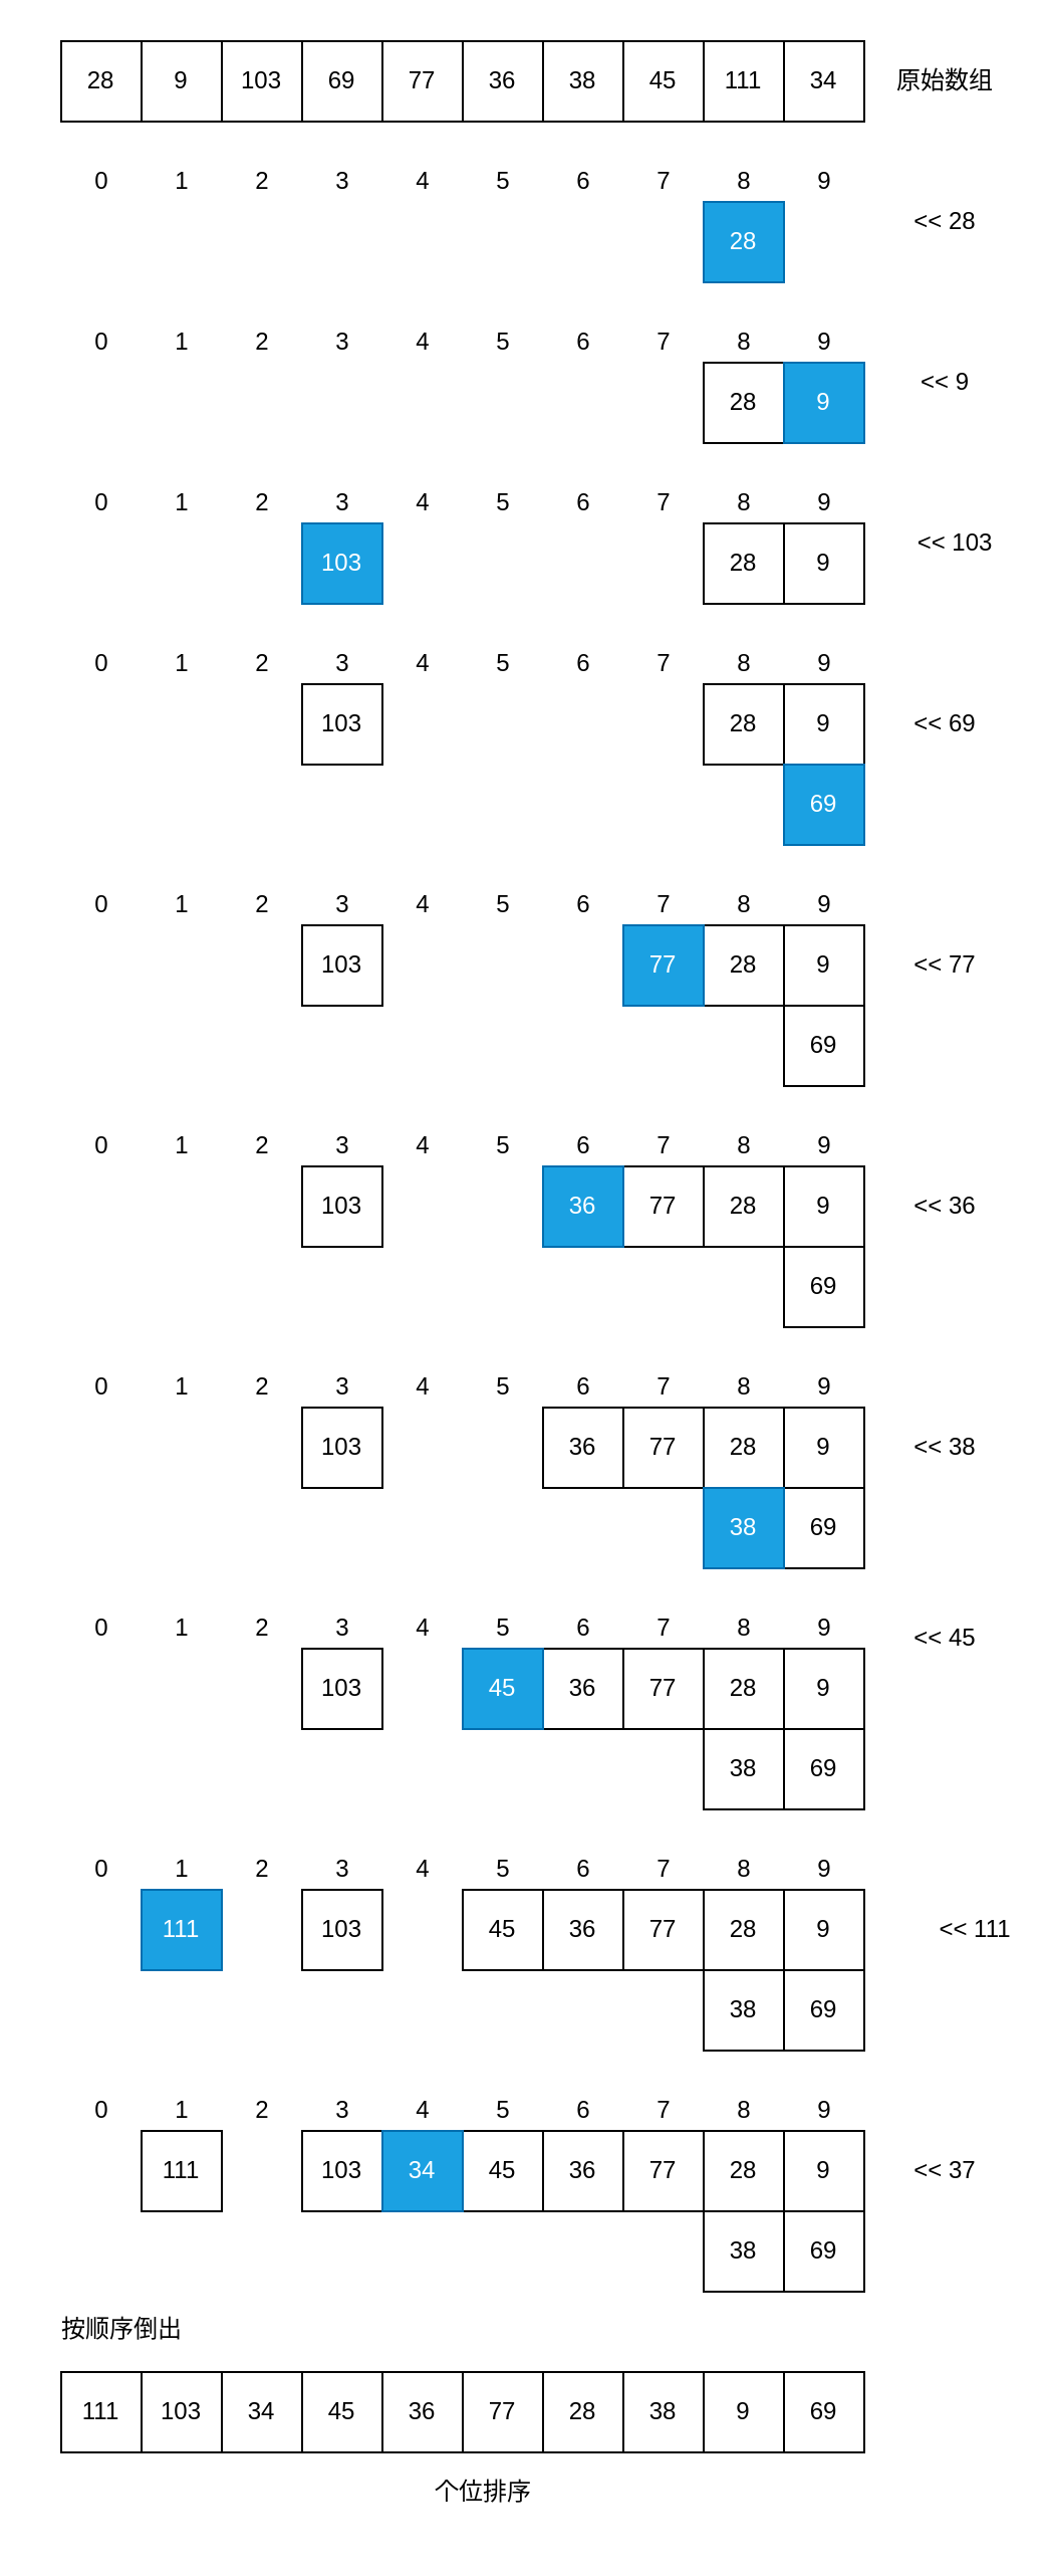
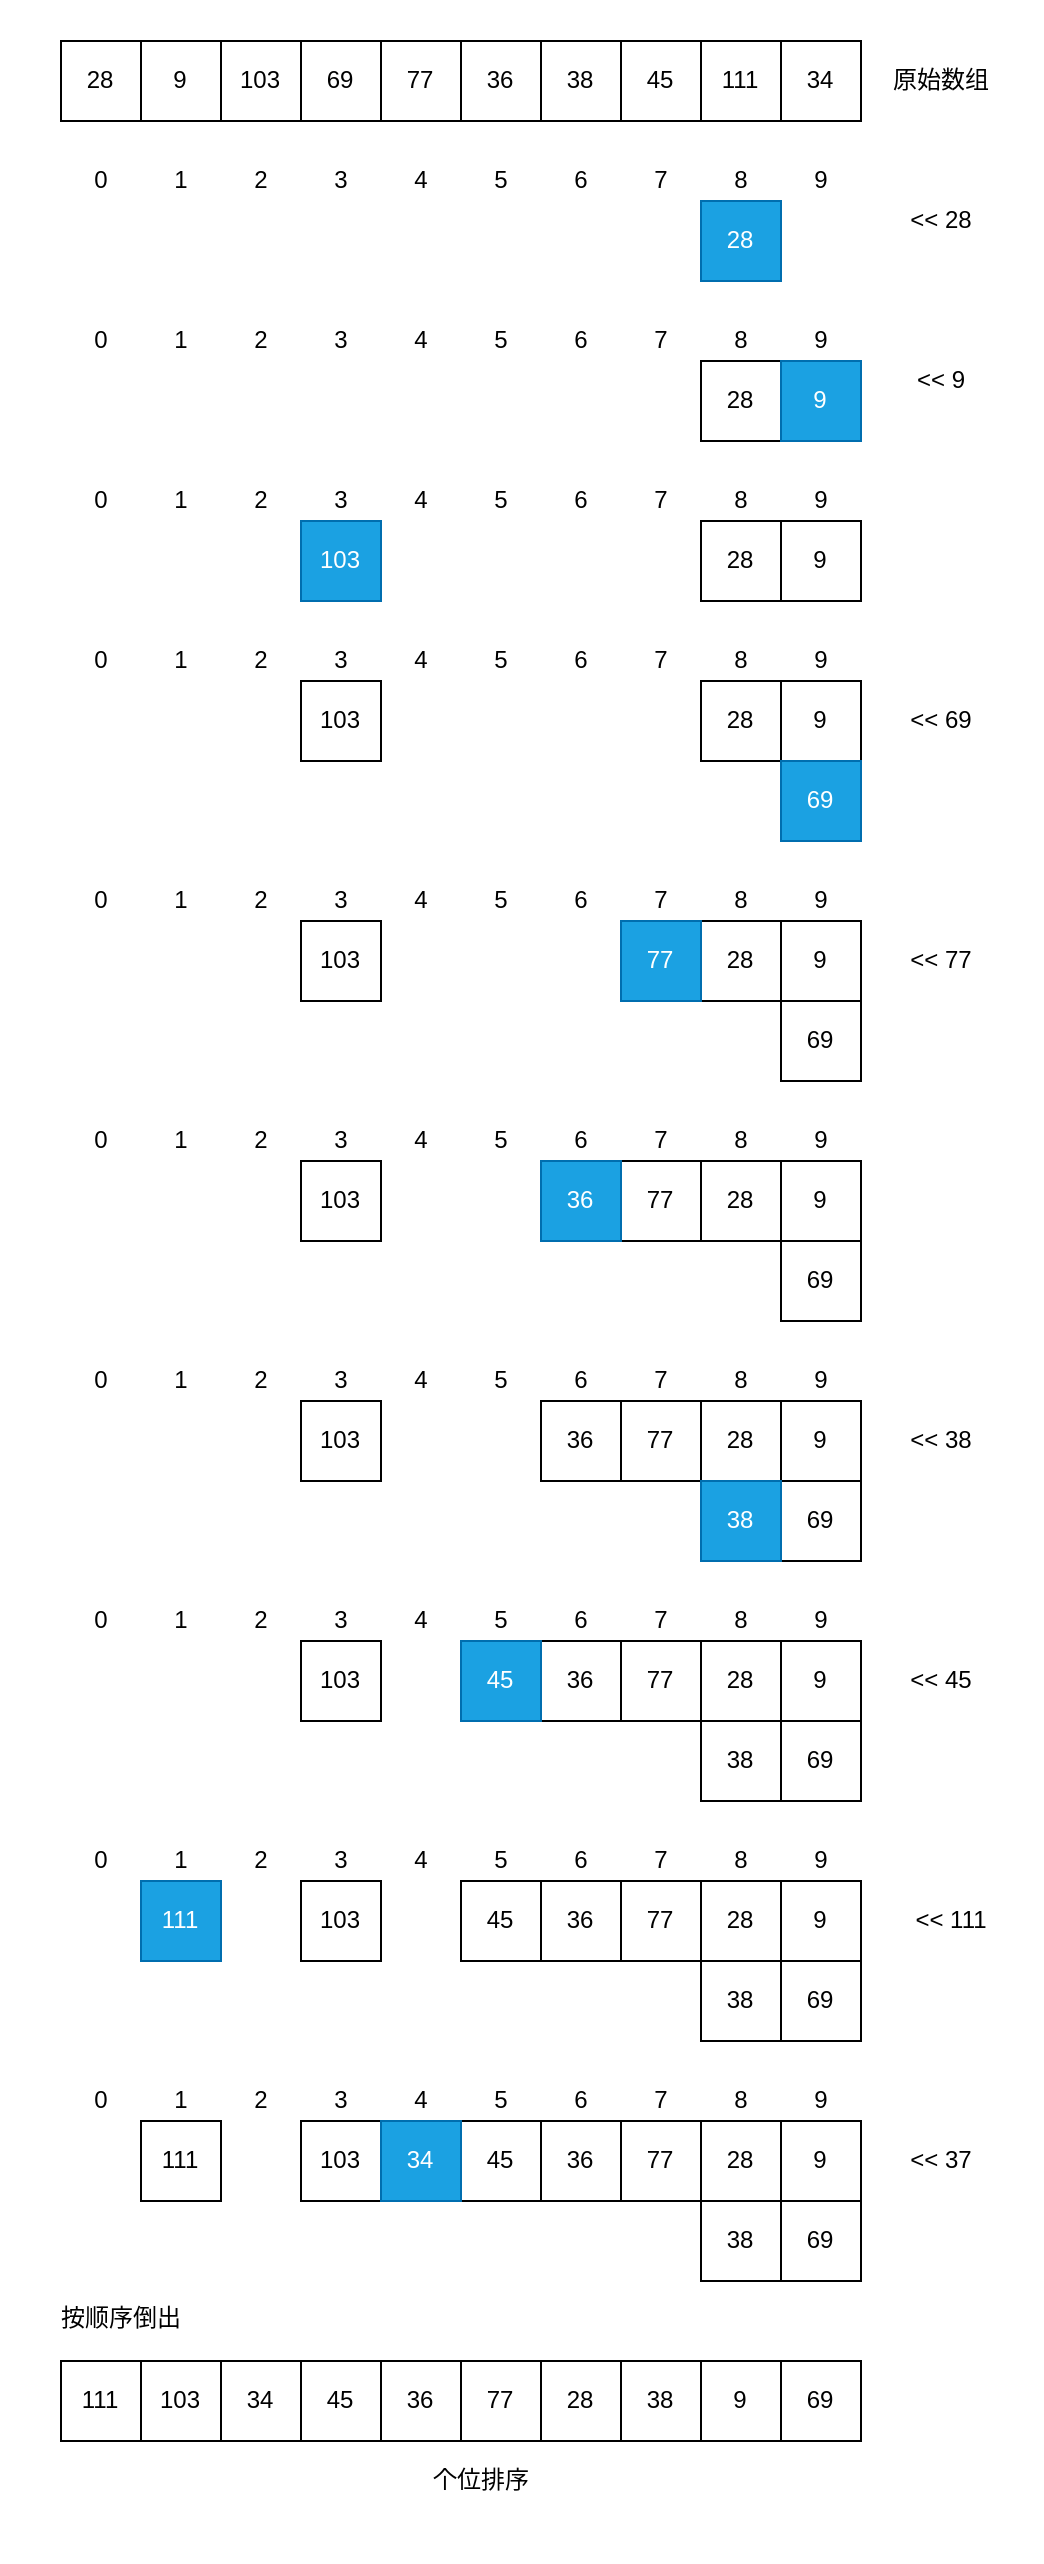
- <mxCell id="48" value="&amp;lt;&amp;lt; 103" style="text;html=1;align=center;verticalAlign=middle;resizable=0;points=[];autosize=1;" vertex="1" parent="1"><mxGeometry x="450" y="260" width="50" height="20" as="geometry" /></mxCell>
- <mxCell id="93" value="&amp;lt;&amp;lt; 36" style="text;html=1;align=center;verticalAlign=middle;resizable=0;points=[];autosize=1;" vertex="1" parent="1"><mxGeometry x="445" y="590" width="50" height="20" as="geometry" /></mxCell>
- <mxCell id="128" value="&amp;lt;&amp;lt; 45" style="text;html=1;align=center;verticalAlign=middle;resizable=0;points=[];autosize=1;" vertex="1" parent="1"><mxGeometry x="445" y="805" width="50" height="20" as="geometry" /></mxCell>
+ <mxCell id="128" value="&amp;lt;&amp;lt; 45" style="text;html=1;align=center;verticalAlign=middle;resizable=0;points=[];autosize=1;" vertex="1" parent="1"><mxGeometry x="445" y="830" width="50" height="20" as="geometry" /></mxCell>
- <mxCell id="147" value="&amp;lt;&amp;lt; 111" style="text;html=1;align=center;verticalAlign=middle;resizable=0;points=[];autosize=1;" vertex="1" parent="1"><mxGeometry x="460" y="950" width="50" height="20" as="geometry" /></mxCell>
+ <mxCell id="147" value="&amp;lt;&amp;lt; 111" style="text;html=1;align=center;verticalAlign=middle;resizable=0;points=[];autosize=1;" vertex="1" parent="1"><mxGeometry x="450" y="950" width="50" height="20" as="geometry" /></mxCell>
